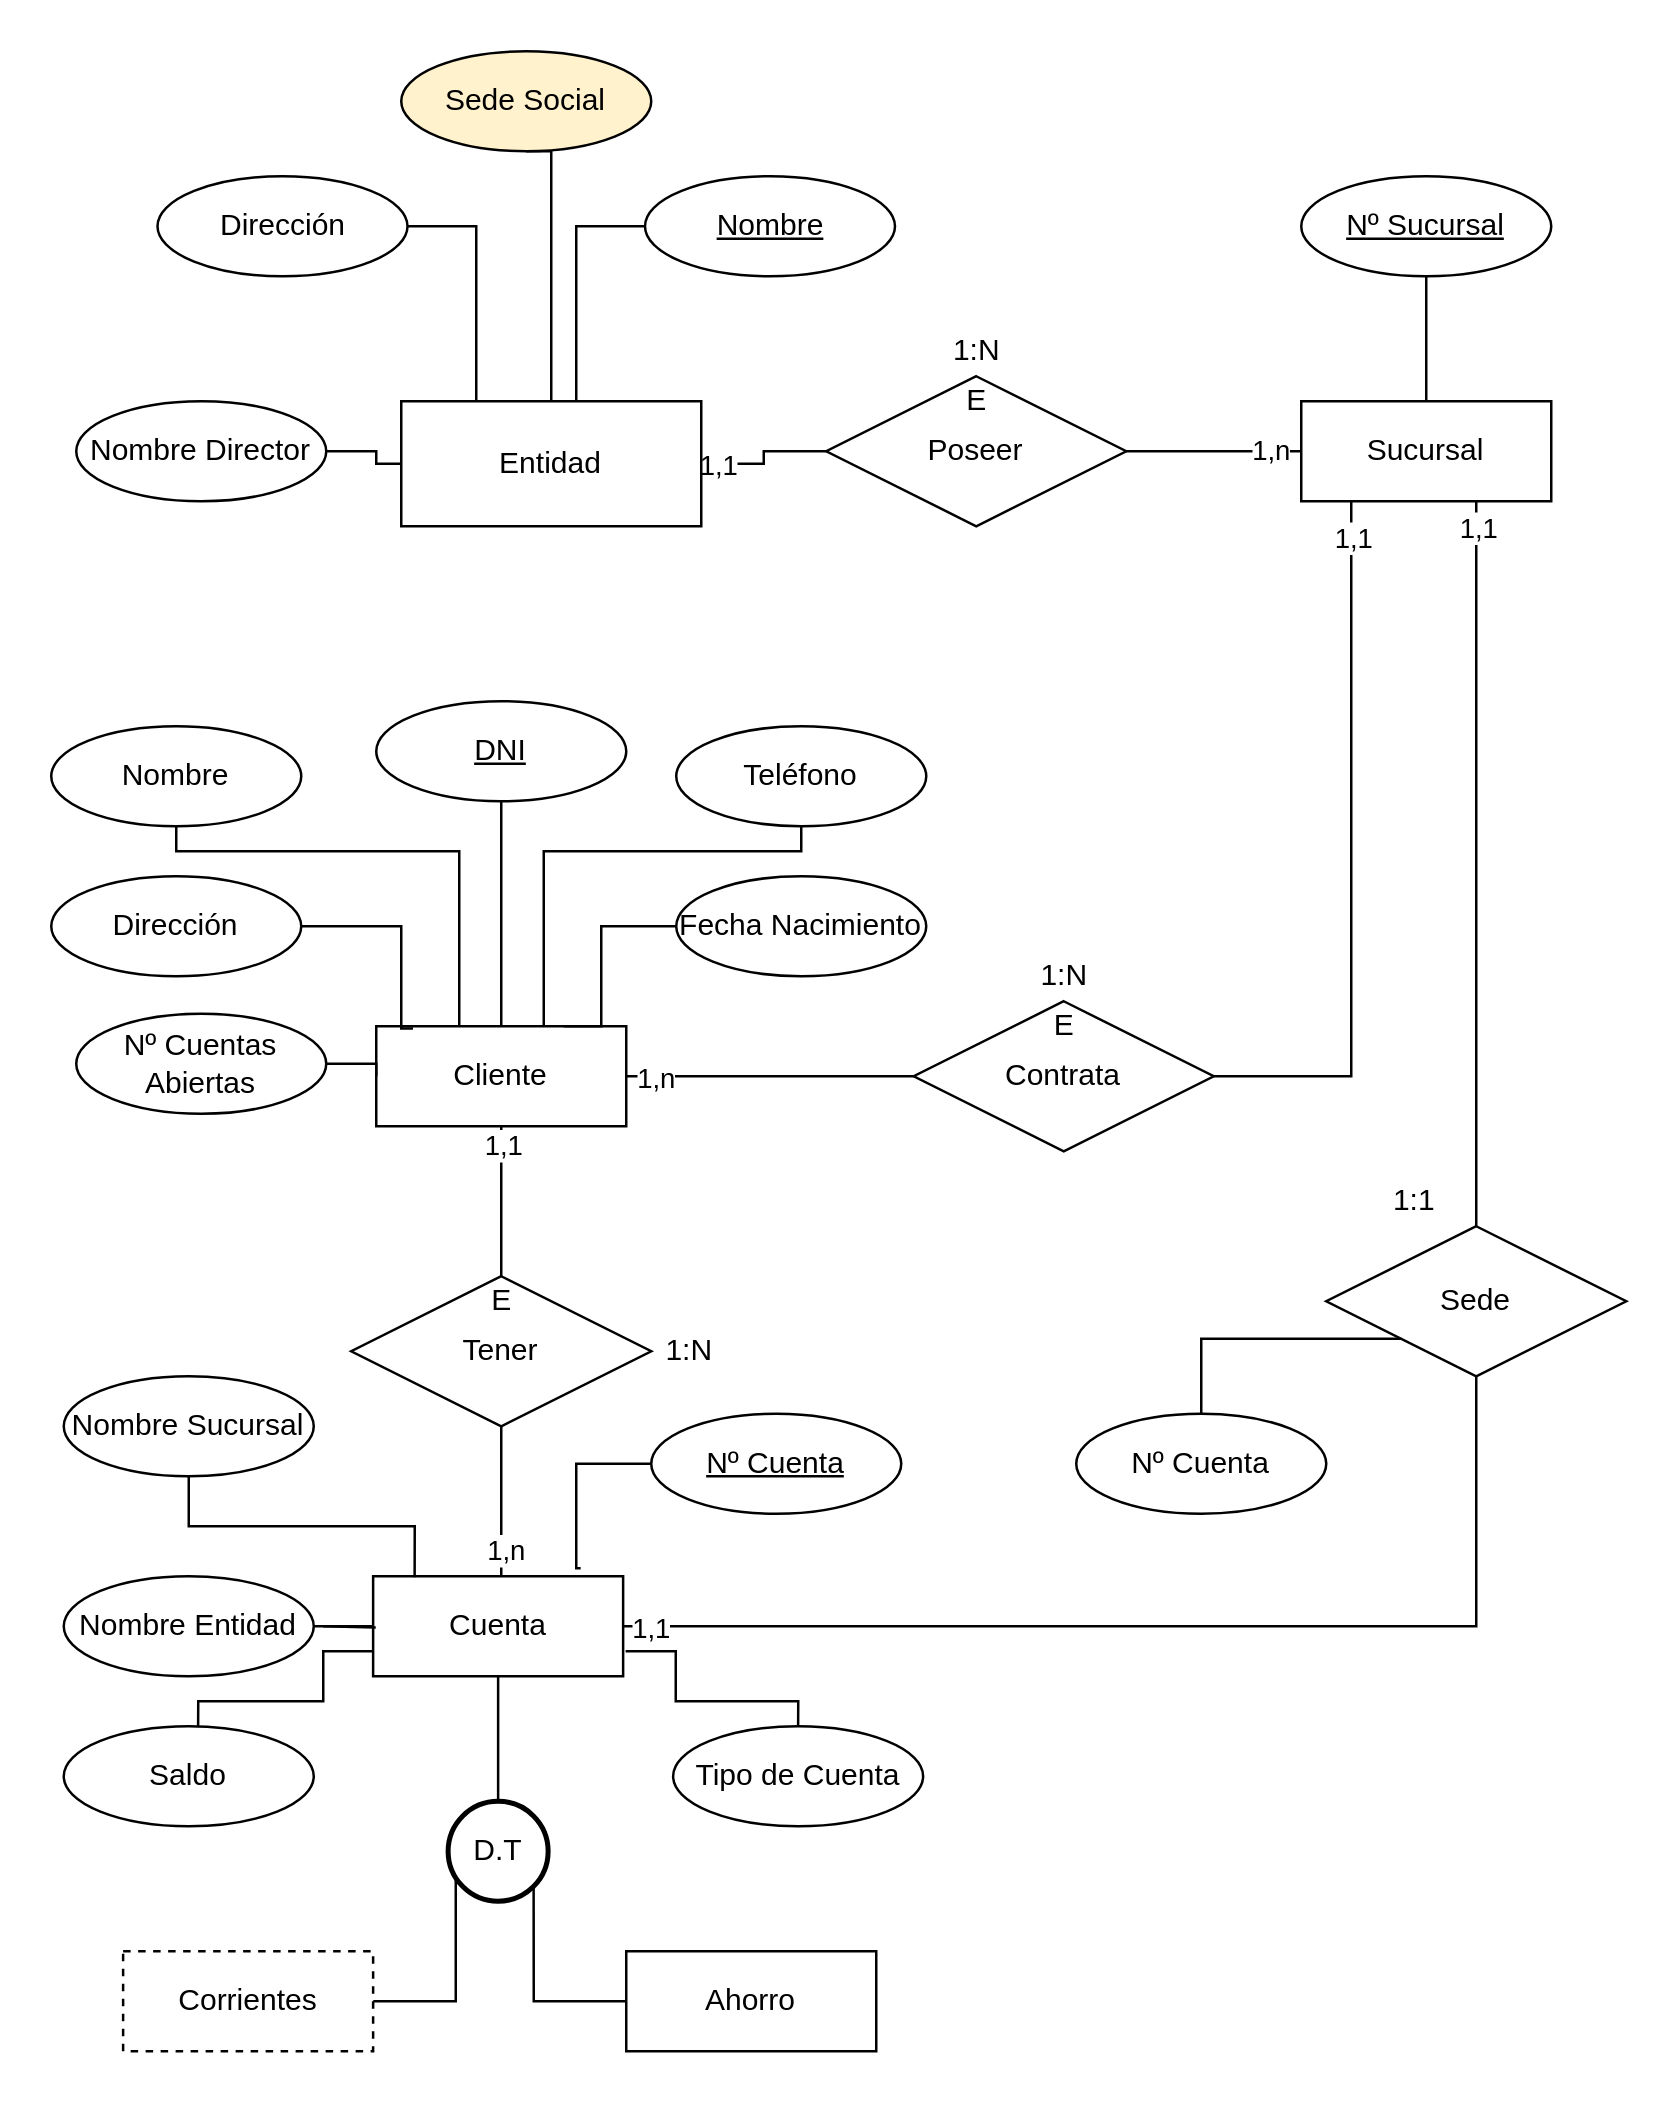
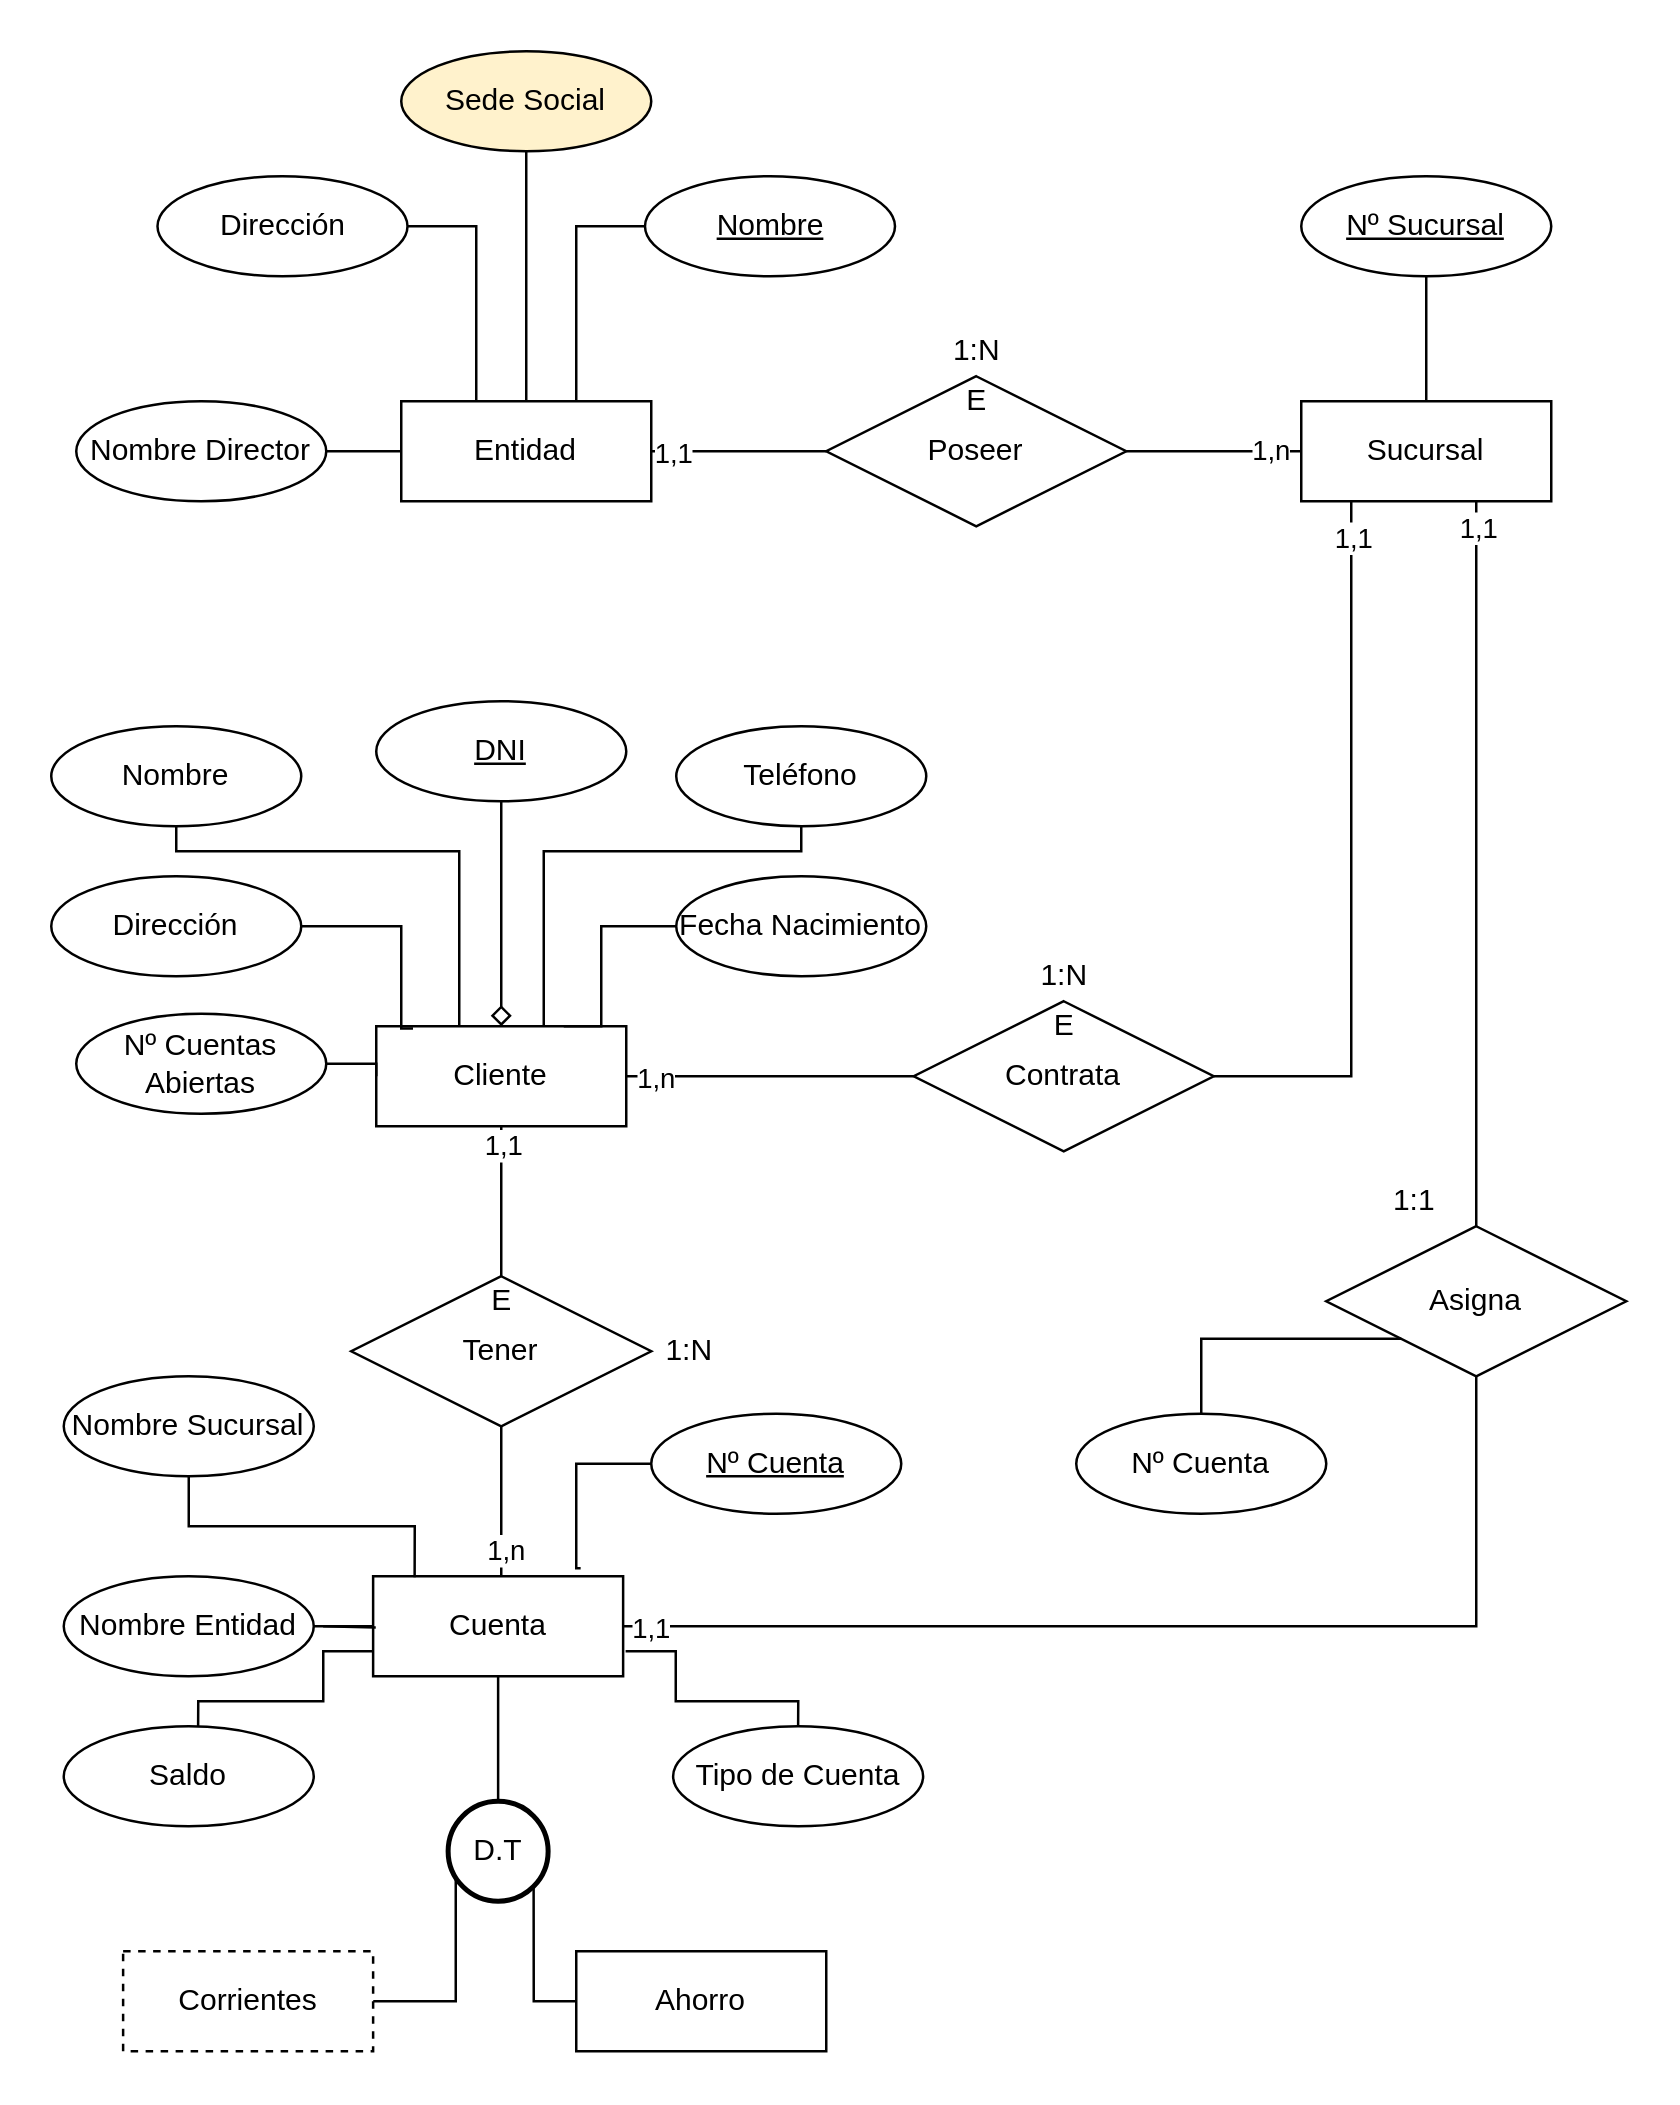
- <mxCell id="5" value="Entidad" style="whiteSpace=wrap;html=1;align=center;" vertex="1" parent="1"><mxGeometry x="160" y="160" width="120" height="50" as="geometry" /></mxCell>
+ <mxCell id="5" value="Entidad" style="whiteSpace=wrap;html=1;align=center;" vertex="1" parent="1"><mxGeometry x="160" y="160" width="100" height="40" as="geometry" /></mxCell>
- <mxCell id="44" value="" style="edgeStyle=orthogonalEdgeStyle;rounded=0;orthogonalLoop=1;jettySize=auto;html=1;endArrow=none;endFill=0;" edge="1" parent="1" source="45" target="6"><mxGeometry relative="1" as="geometry" /></mxCell>
+ <mxCell id="44" value="" style="edgeStyle=orthogonalEdgeStyle;rounded=0;orthogonalLoop=1;jettySize=auto;html=1;endArrow=diamond;endFill=0;" edge="1" parent="1" source="45" target="6"><mxGeometry relative="1" as="geometry" /></mxCell>
- <mxCell id="68" value="Sede" style="shape=rhombus;perimeter=rhombusPerimeter;whiteSpace=wrap;html=1;align=center;" vertex="1" parent="1"><mxGeometry x="530" y="490" width="120" height="60" as="geometry" /></mxCell>
+ <mxCell id="68" value="Asigna" style="shape=rhombus;perimeter=rhombusPerimeter;whiteSpace=wrap;html=1;align=center;" vertex="1" parent="1"><mxGeometry x="530" y="490" width="120" height="60" as="geometry" /></mxCell>
- <mxCell id="15" value="Ahorro" style="whiteSpace=wrap;html=1;align=center;" vertex="1" parent="1"><mxGeometry x="250" y="780" width="100" height="40" as="geometry" /></mxCell>
+ <mxCell id="15" value="Ahorro" style="whiteSpace=wrap;html=1;align=center;" vertex="1" parent="1"><mxGeometry x="230" y="780" width="100" height="40" as="geometry" /></mxCell>
